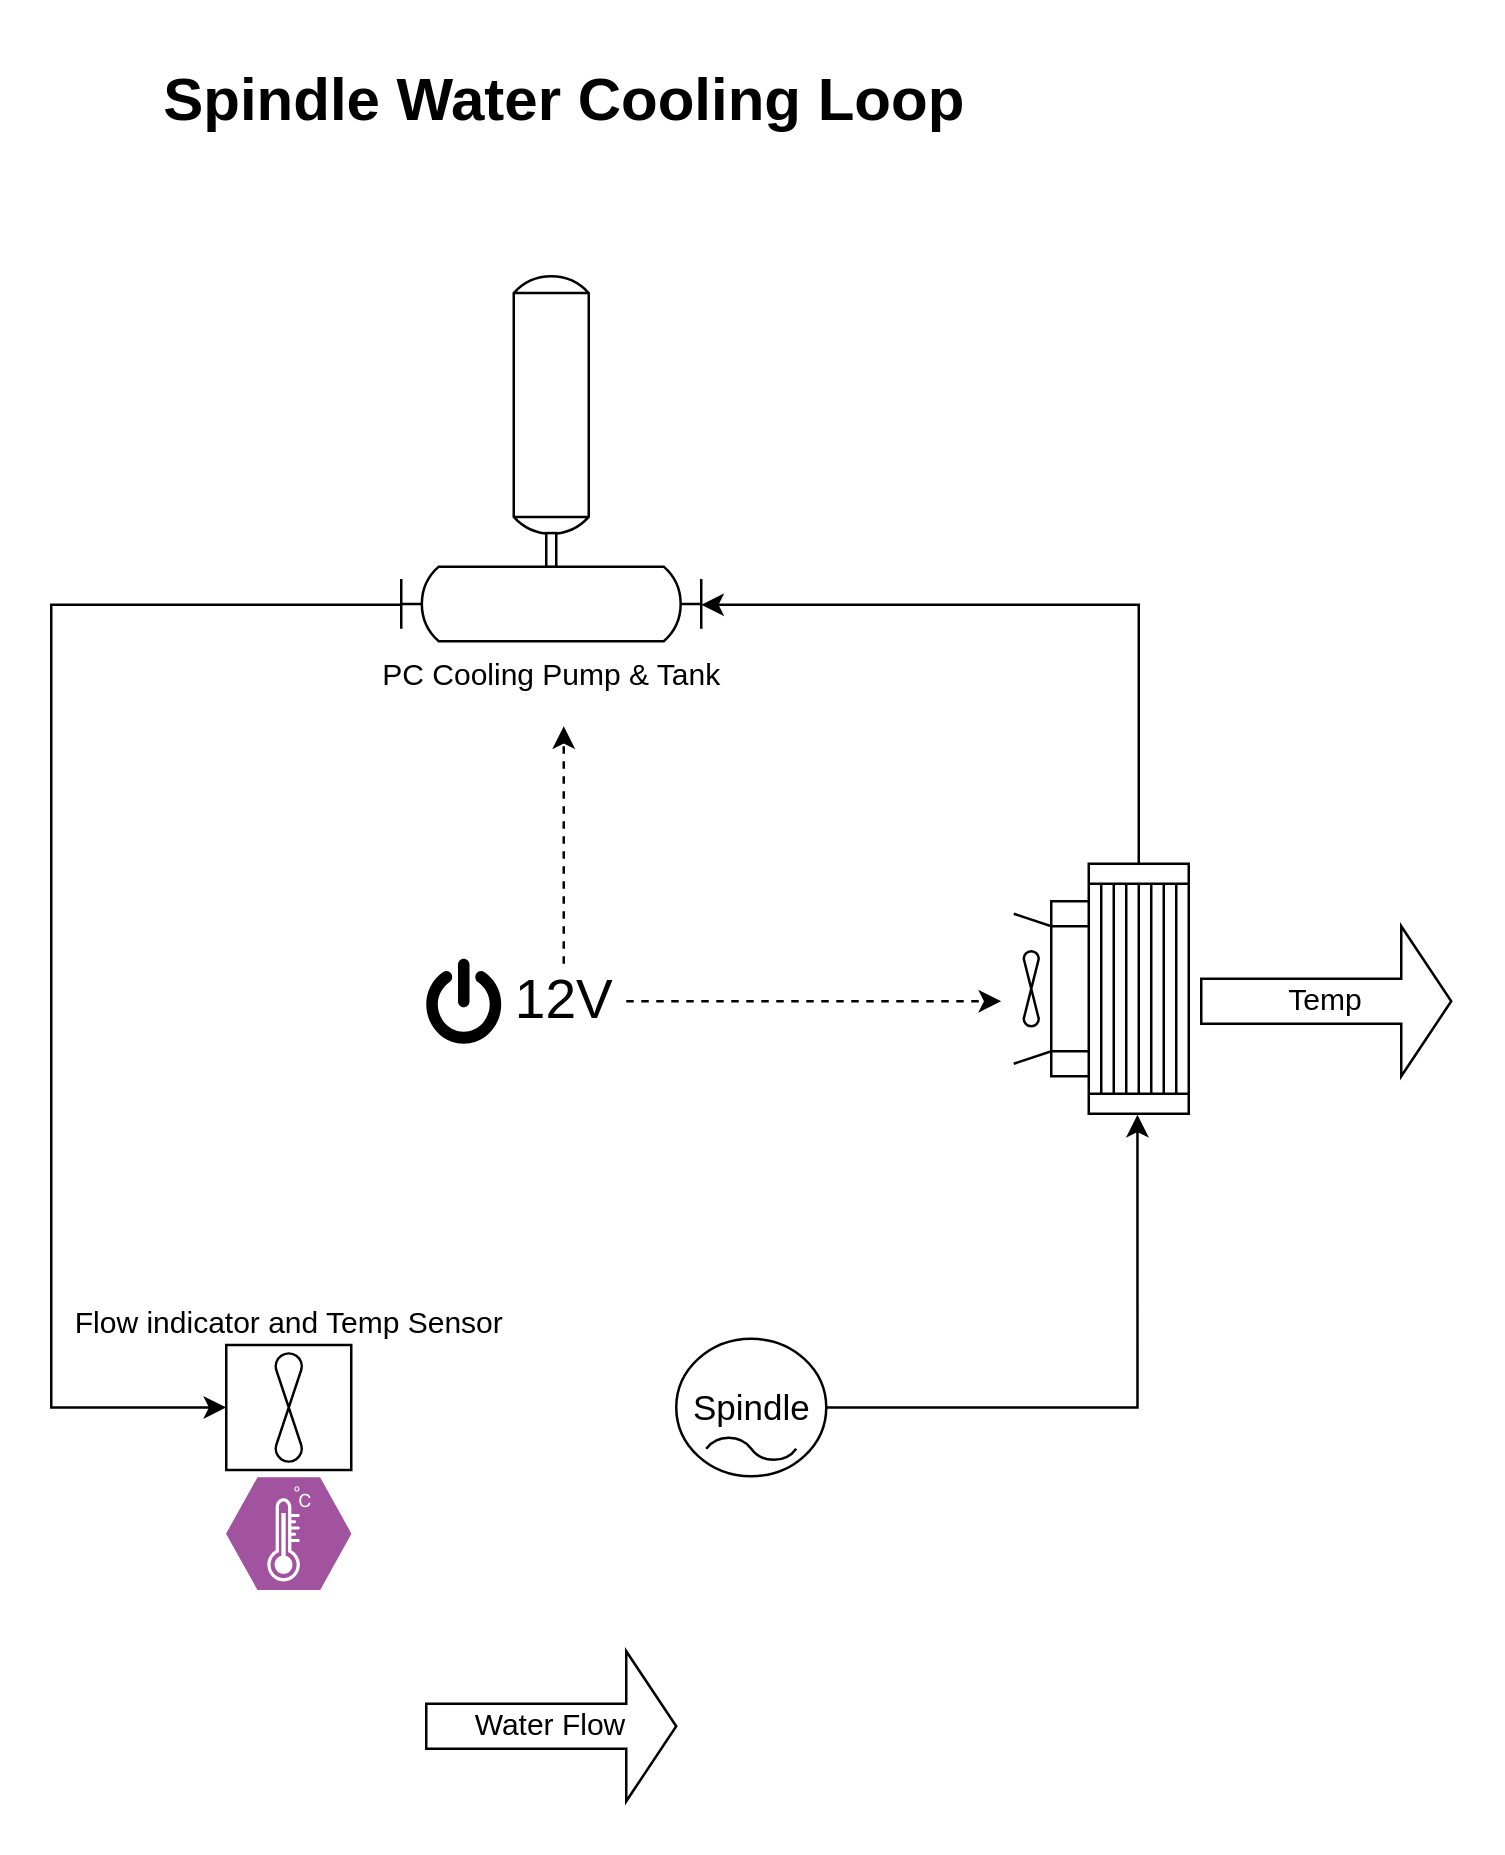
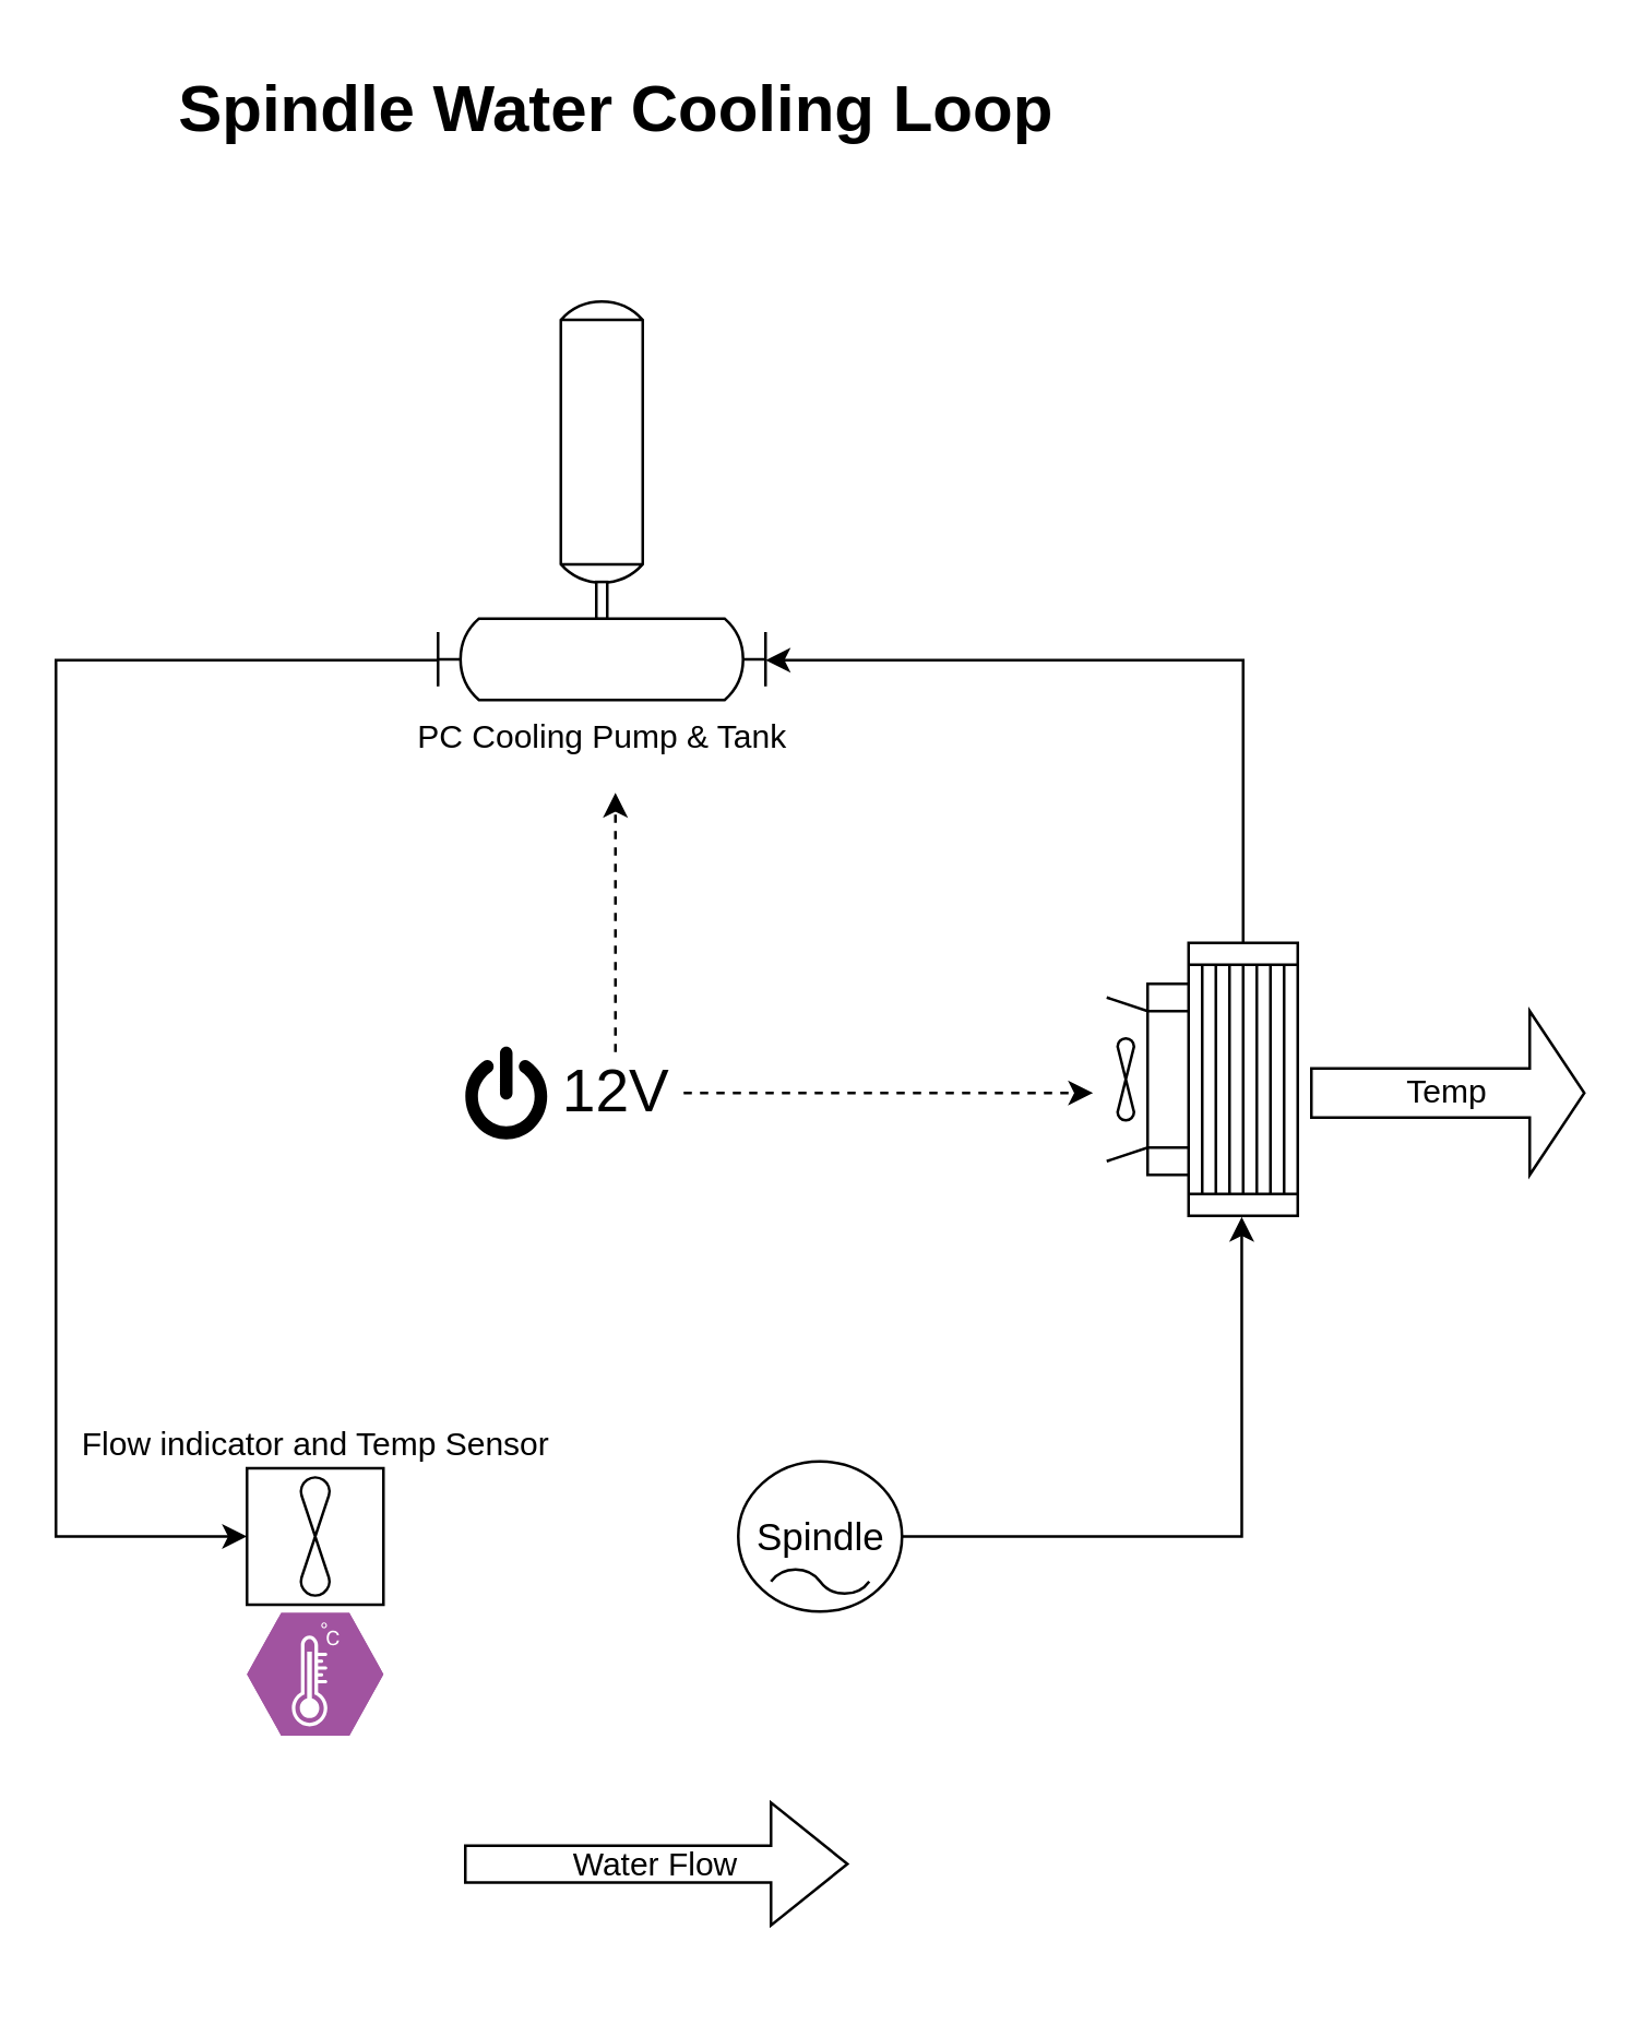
- <mxCell id="19" value="Water Flow" style="shape=singleArrow;whiteSpace=wrap;html=1;" vertex="1" parent="1"><mxGeometry x="170" y="660" width="100" height="60" as="geometry" /></mxCell>
+ <mxCell id="19" value="Water Flow" style="shape=singleArrow;whiteSpace=wrap;html=1;" vertex="1" parent="1"><mxGeometry x="170" y="660" width="140" height="45" as="geometry" /></mxCell>
